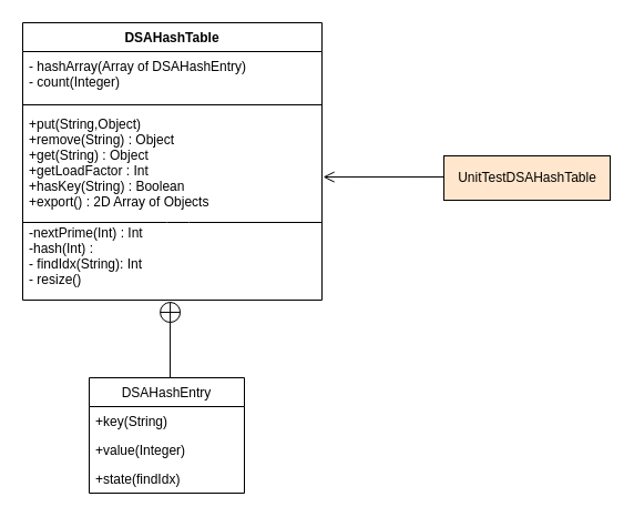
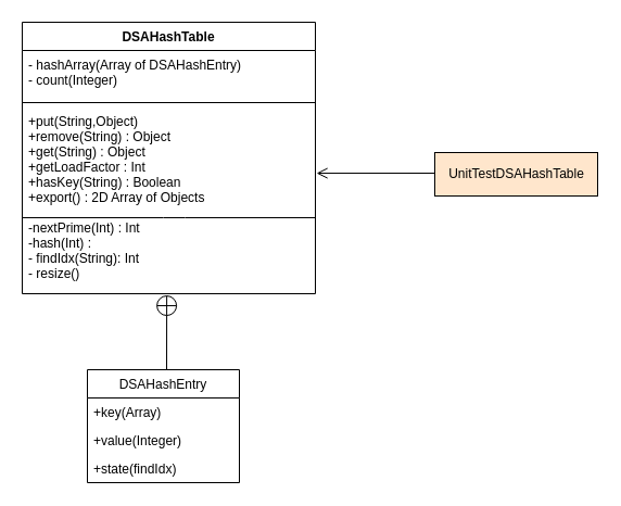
- <mxCell id="9" value="+key(String)" style="text;strokeColor=none;fillColor=none;align=left;verticalAlign=top;spacingLeft=4;spacingRight=4;overflow=hidden;rotatable=0;points=[[0,0.5],[1,0.5]];portConstraint=eastwest;" vertex="1" parent="8"><mxGeometry y="26" width="140" height="26" as="geometry" /></mxCell>
+ <mxCell id="9" value="+key(Array)" style="text;strokeColor=none;fillColor=none;align=left;verticalAlign=top;spacingLeft=4;spacingRight=4;overflow=hidden;rotatable=0;points=[[0,0.5],[1,0.5]];portConstraint=eastwest;" vertex="1" parent="8"><mxGeometry y="26" width="140" height="26" as="geometry" /></mxCell>
